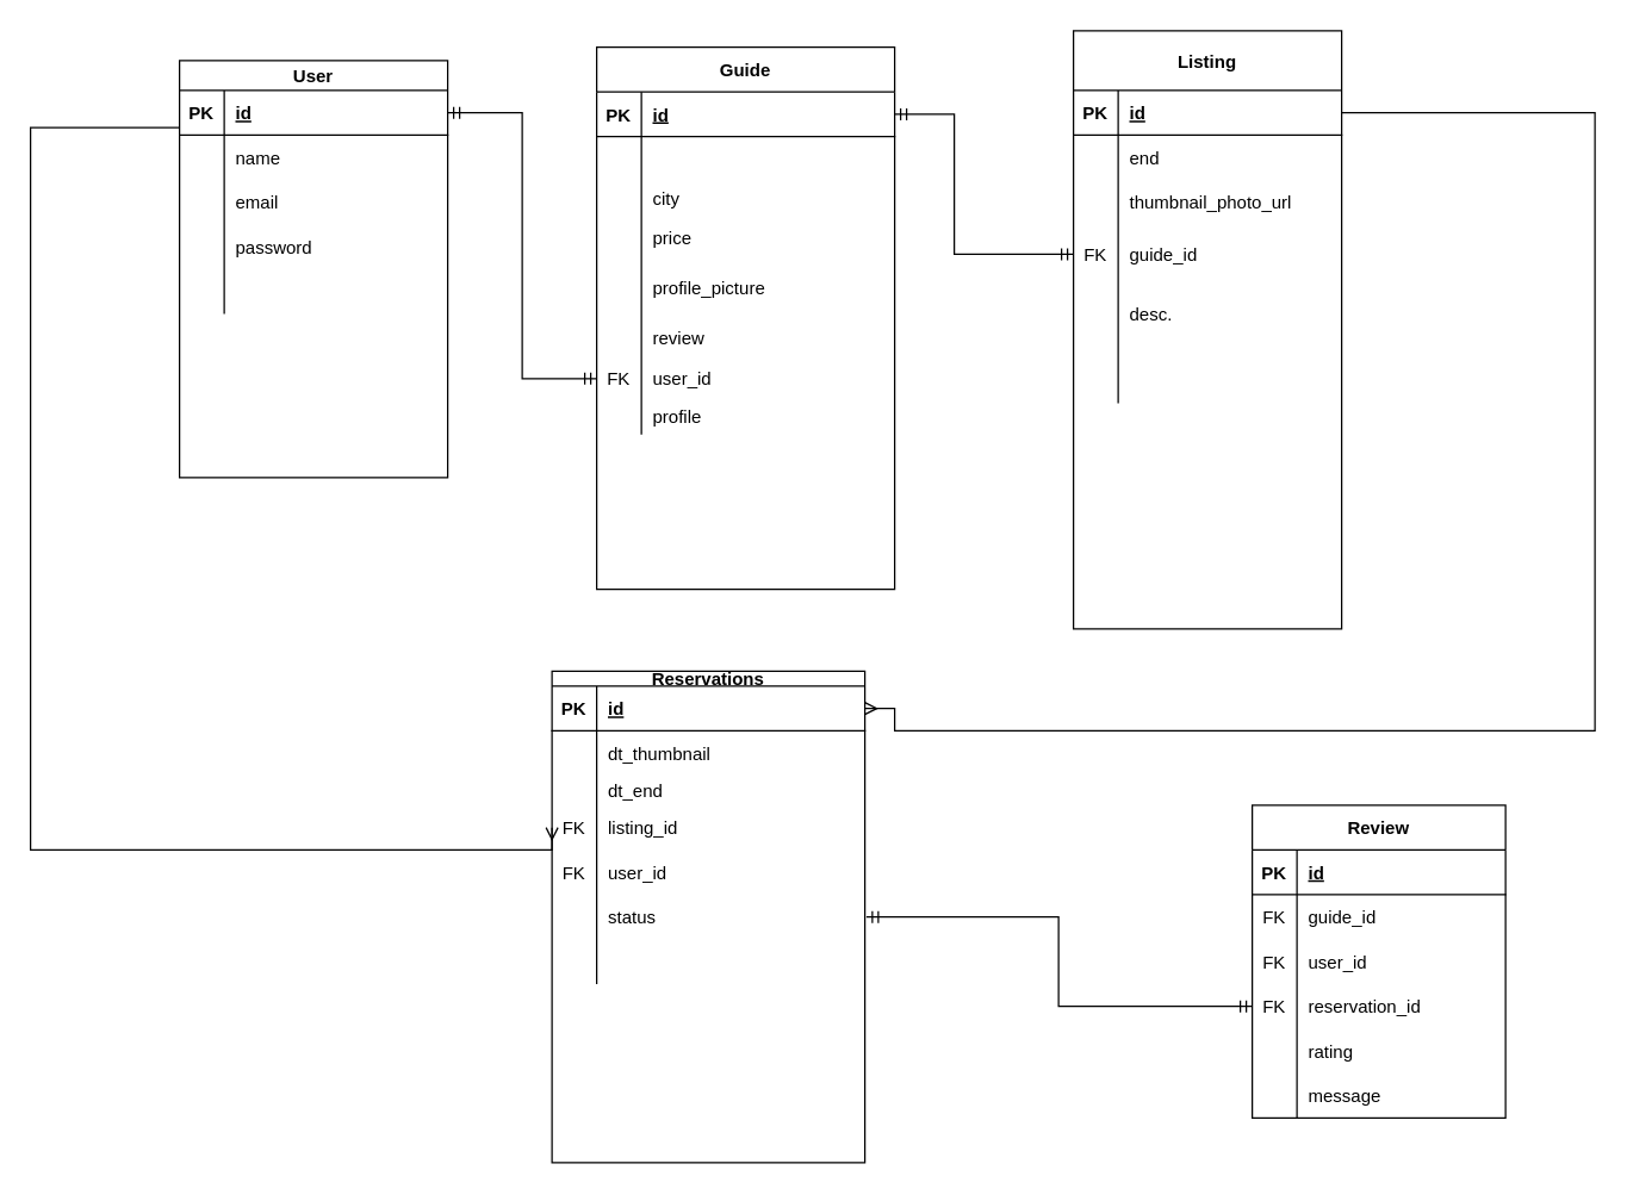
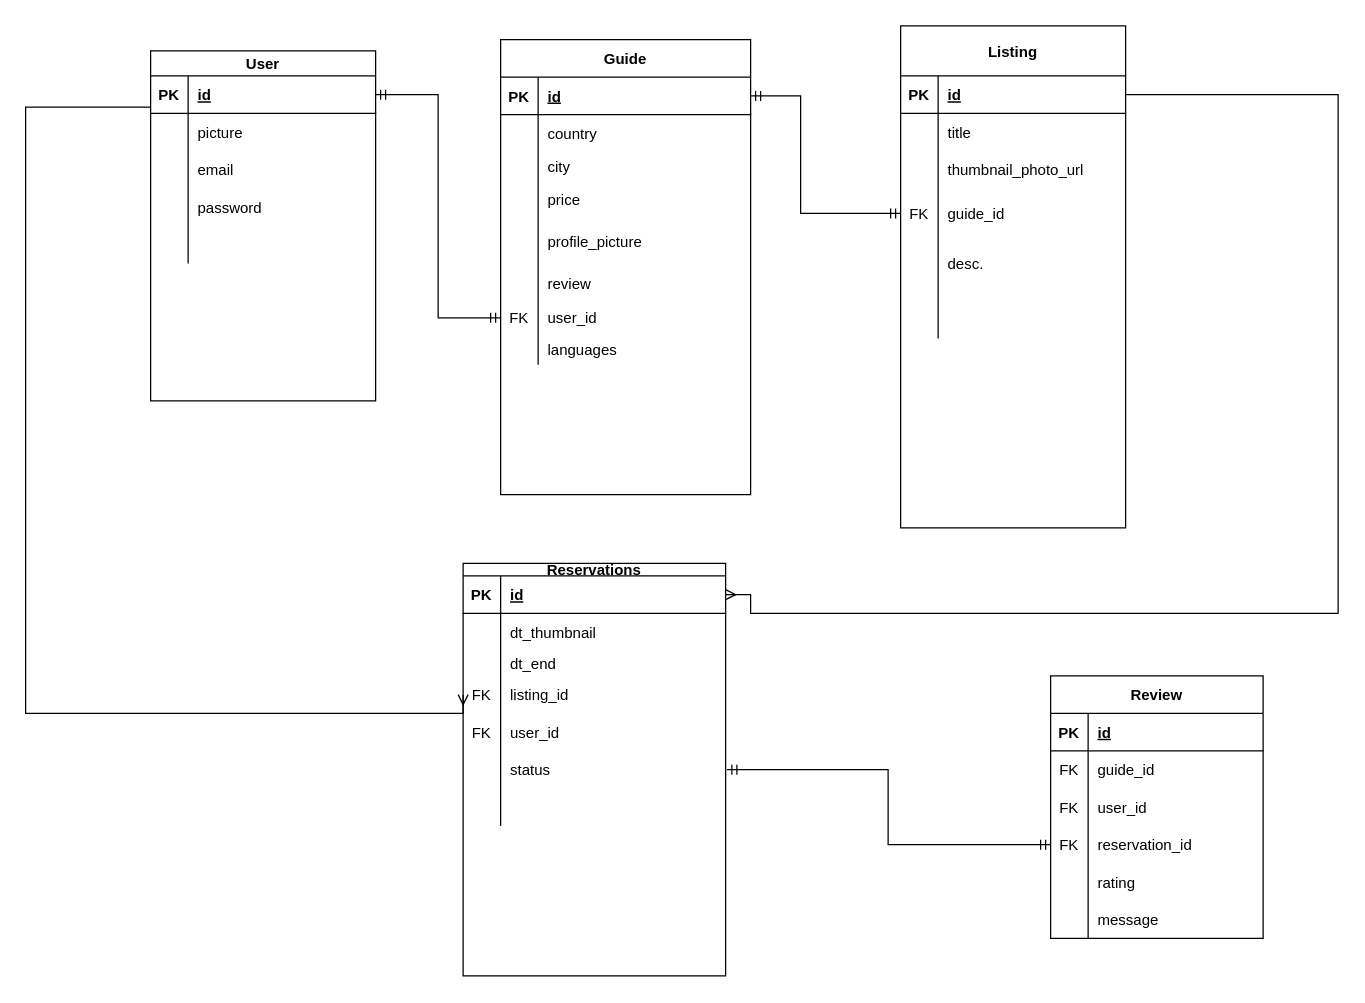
- <mxCell id="52" value="name" style="shape=partialRectangle;connectable=0;fillColor=none;top=0;left=0;bottom=0;right=0;align=left;spacingLeft=6;overflow=hidden;" vertex="1" parent="50"><mxGeometry x="30" width="150" height="30" as="geometry"><mxRectangle width="150" height="30" as="alternateBounds" /></mxGeometry></mxCell>
+ <mxCell id="52" value="picture" style="shape=partialRectangle;connectable=0;fillColor=none;top=0;left=0;bottom=0;right=0;align=left;spacingLeft=6;overflow=hidden;" vertex="1" parent="50"><mxGeometry x="30" width="150" height="30" as="geometry"><mxRectangle width="150" height="30" as="alternateBounds" /></mxGeometry></mxCell>
+ <mxCell id="8" value="country    " style="shape=partialRectangle;connectable=0;fillColor=none;top=0;left=0;bottom=0;right=0;align=left;spacingLeft=6;overflow=hidden;" vertex="1" parent="6"><mxGeometry x="30" width="170" height="30" as="geometry"><mxRectangle width="170" height="30" as="alternateBounds" /></mxGeometry></mxCell>
- <mxCell id="33" value="end" style="shape=partialRectangle;connectable=0;fillColor=none;top=0;left=0;bottom=0;right=0;align=left;spacingLeft=6;overflow=hidden;" vertex="1" parent="31"><mxGeometry x="30" width="150" height="30" as="geometry"><mxRectangle width="150" height="30" as="alternateBounds" /></mxGeometry></mxCell>
+ <mxCell id="33" value="title" style="shape=partialRectangle;connectable=0;fillColor=none;top=0;left=0;bottom=0;right=0;align=left;spacingLeft=6;overflow=hidden;" vertex="1" parent="31"><mxGeometry x="30" width="150" height="30" as="geometry"><mxRectangle width="150" height="30" as="alternateBounds" /></mxGeometry></mxCell>
- <mxCell id="26" value="profile" style="shape=partialRectangle;connectable=0;fillColor=none;top=0;left=0;bottom=0;right=0;align=left;spacingLeft=6;overflow=hidden;" vertex="1" parent="24"><mxGeometry x="30" width="170" height="25" as="geometry"><mxRectangle width="170" height="25" as="alternateBounds" /></mxGeometry></mxCell>
+ <mxCell id="26" value="languages" style="shape=partialRectangle;connectable=0;fillColor=none;top=0;left=0;bottom=0;right=0;align=left;spacingLeft=6;overflow=hidden;" vertex="1" parent="24"><mxGeometry x="30" width="170" height="25" as="geometry"><mxRectangle width="170" height="25" as="alternateBounds" /></mxGeometry></mxCell>
